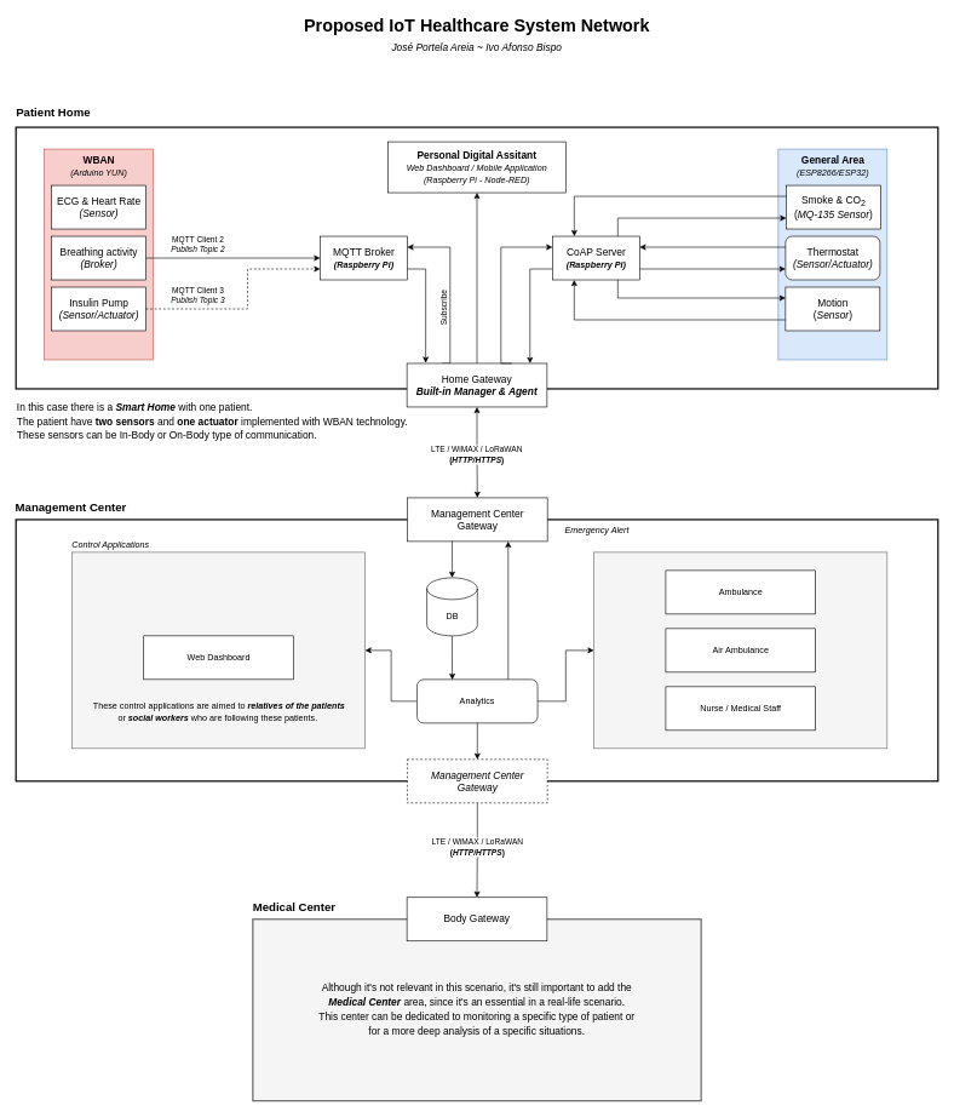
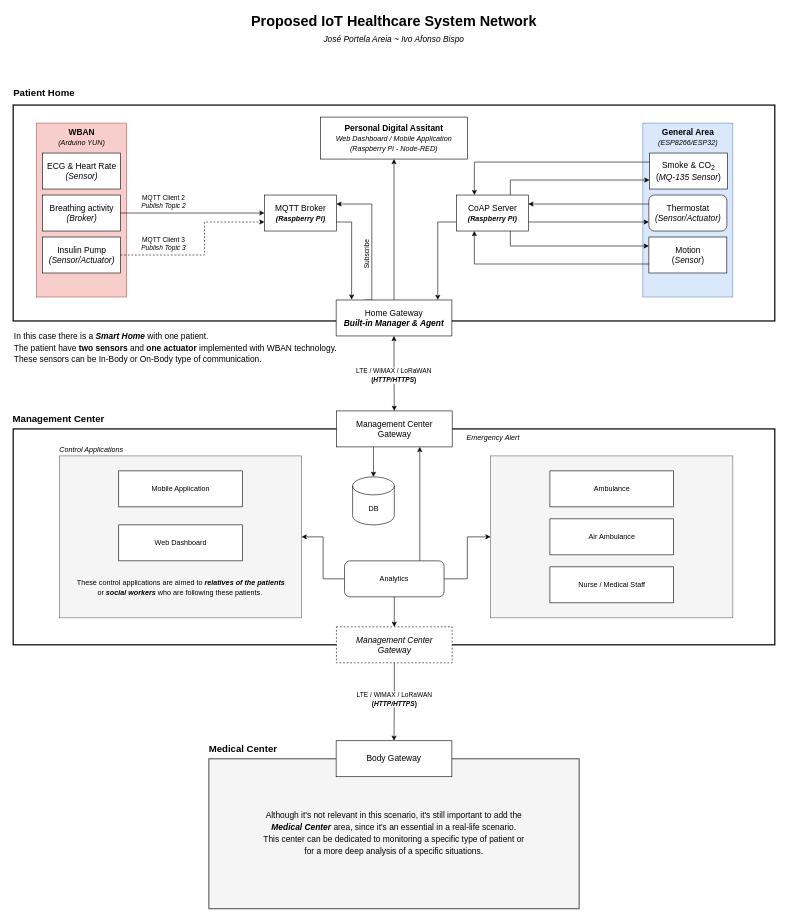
- <mxCell id="35" style="edgeStyle=orthogonalEdgeStyle;rounded=0;orthogonalLoop=1;jettySize=auto;html=1;exitX=0.75;exitY=0;exitDx=0;exitDy=0;entryX=0;entryY=0.25;entryDx=0;entryDy=0;" parent="1" source="26" target="34" edge="1"><mxGeometry relative="1" as="geometry"><Array as="points"><mxPoint x="689.5" y="499" /><mxPoint x="689.5" y="339" /></Array></mxGeometry></mxCell>
+ <mxCell id="47" value="Mobile Application" style="whiteSpace=wrap;html=1;fontSize=12;strokeWidth=1;" parent="1" vertex="1"><mxGeometry x="197.5" y="784" width="206" height="60" as="geometry" /></mxCell>
- <mxCell id="58" style="edgeStyle=orthogonalEdgeStyle;rounded=0;orthogonalLoop=1;jettySize=auto;html=1;exitX=0.5;exitY=1;exitDx=0;exitDy=0;exitPerimeter=0;entryX=0.292;entryY=0.006;entryDx=0;entryDy=0;fontSize=12;entryPerimeter=0;" parent="1" source="59" target="56" edge="1"><mxGeometry relative="1" as="geometry" /></mxCell>
